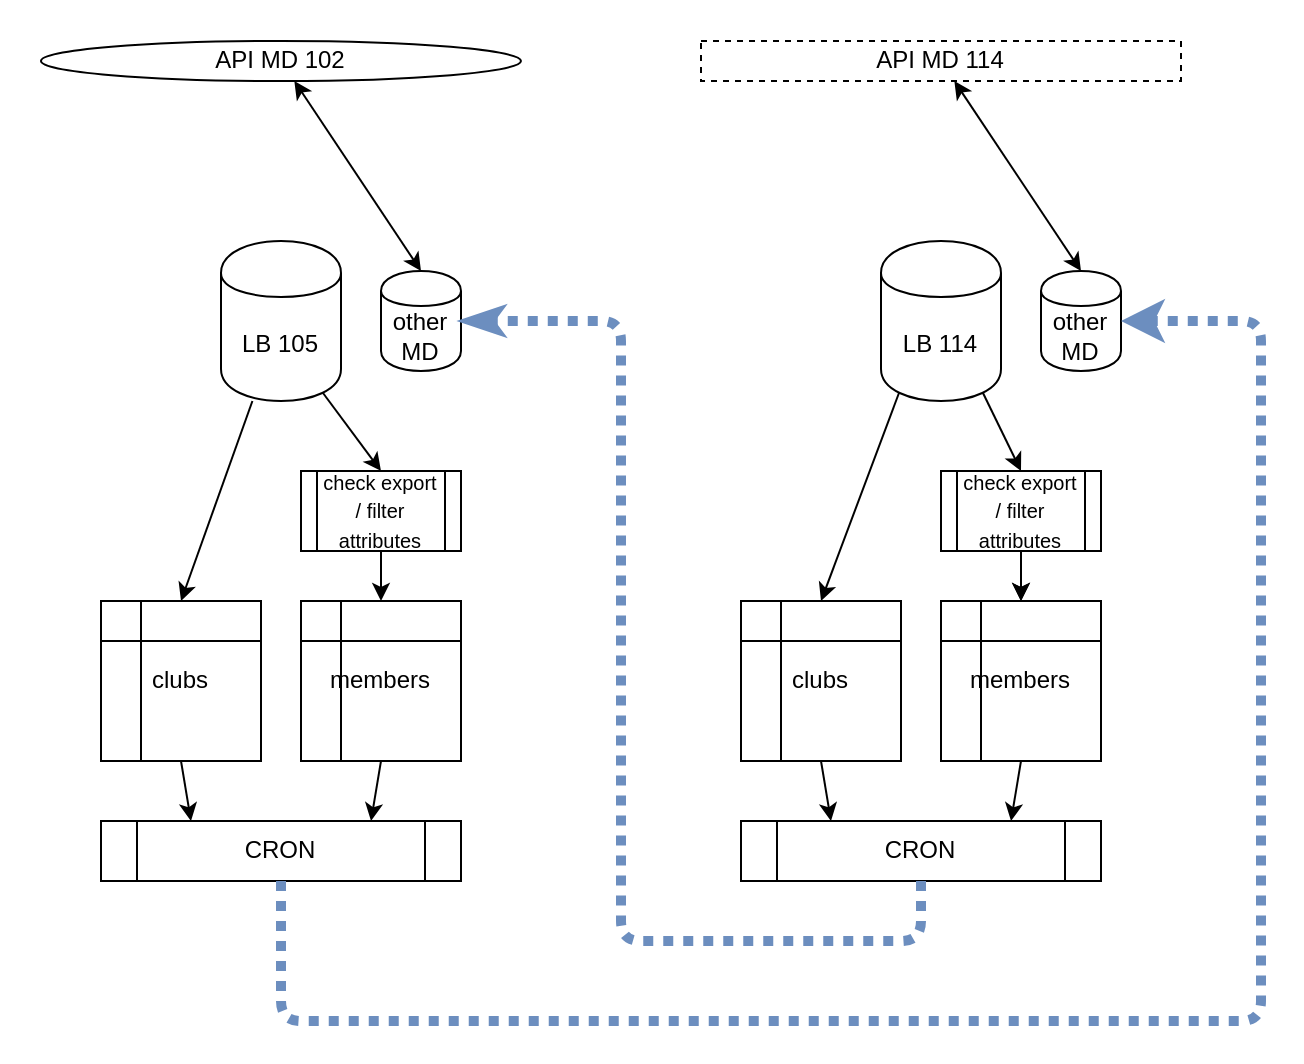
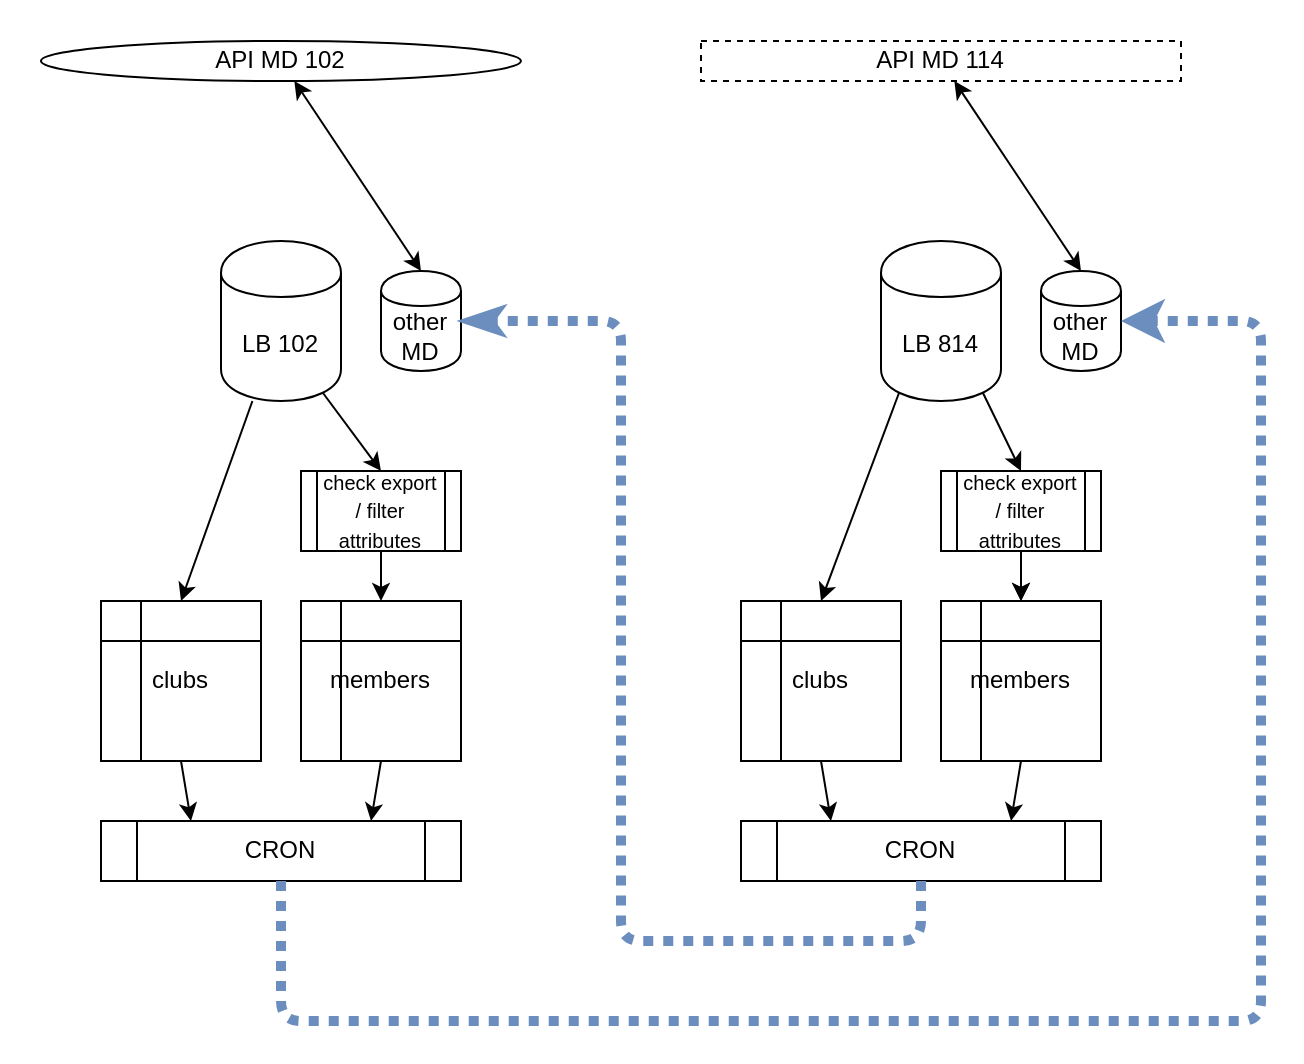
- <mxCell id="2" value="LB 105" style="shape=cylinder;whiteSpace=wrap;html=1;boundedLbl=1;backgroundOutline=1;" vertex="1" parent="1"><mxGeometry x="110" y="120" width="60" height="80" as="geometry" /></mxCell>
+ <mxCell id="2" value="LB 102" style="shape=cylinder;whiteSpace=wrap;html=1;boundedLbl=1;backgroundOutline=1;" vertex="1" parent="1"><mxGeometry x="110" y="120" width="60" height="80" as="geometry" /></mxCell>
- <mxCell id="3" value="LB 114" style="shape=cylinder;whiteSpace=wrap;html=1;boundedLbl=1;backgroundOutline=1;" vertex="1" parent="1"><mxGeometry x="440" y="120" width="60" height="80" as="geometry" /></mxCell>
+ <mxCell id="3" value="LB 814" style="shape=cylinder;whiteSpace=wrap;html=1;boundedLbl=1;backgroundOutline=1;" vertex="1" parent="1"><mxGeometry x="440" y="120" width="60" height="80" as="geometry" /></mxCell>
